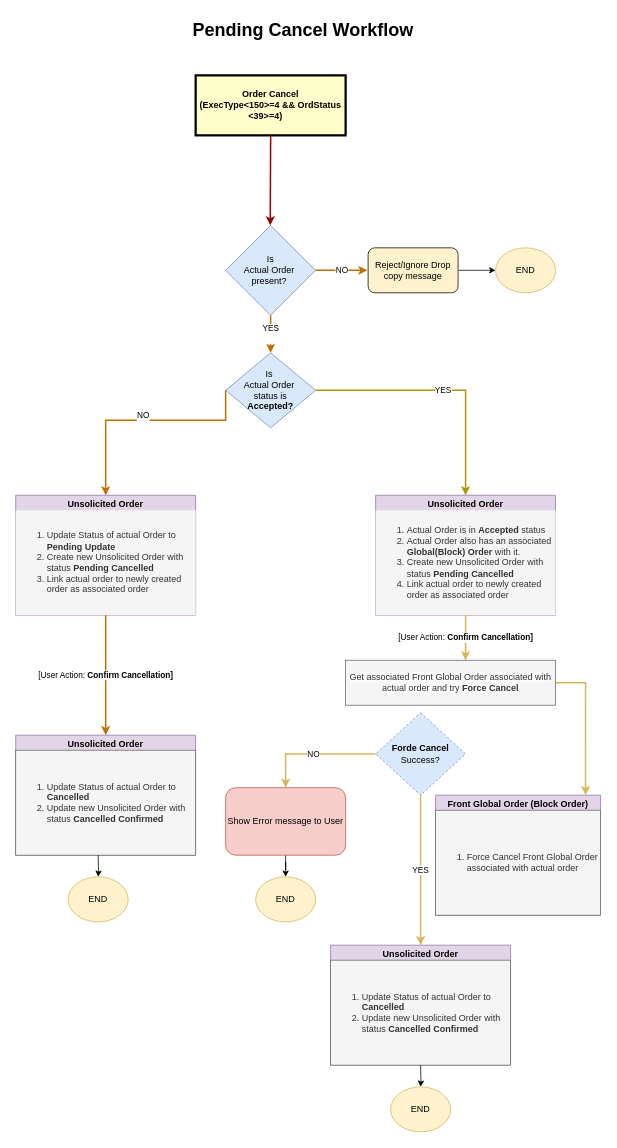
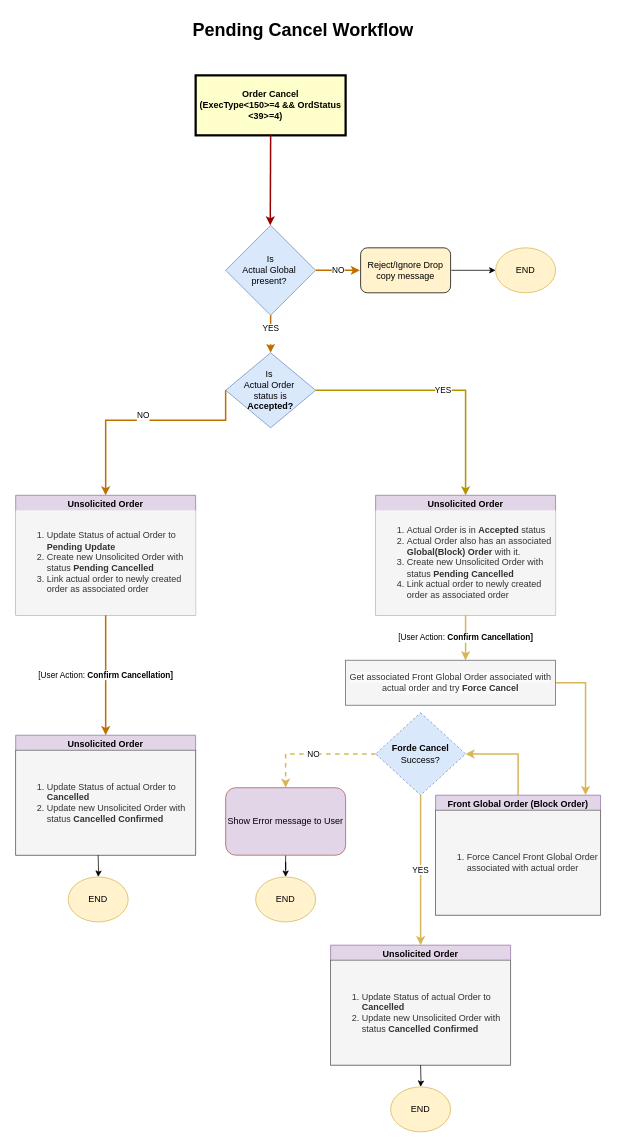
- <mxCell id="7" value="&lt;div&gt;Is&lt;/div&gt;Actual Order&amp;nbsp;&lt;div&gt;present?&amp;nbsp;&lt;/div&gt;" style="rhombus;whiteSpace=wrap;html=1;fillColor=#dae8fc;strokeColor=#6c8ebf;" parent="1" vertex="1"><mxGeometry x="300" y="300" width="120" height="120" as="geometry" /></mxCell>
+ <mxCell id="7" value="&lt;div&gt;Is&lt;/div&gt;Actual Global&amp;nbsp;&lt;div&gt;present?&amp;nbsp;&lt;/div&gt;" style="rhombus;whiteSpace=wrap;html=1;fillColor=#dae8fc;strokeColor=#6c8ebf;" parent="1" vertex="1"><mxGeometry x="300" y="300" width="120" height="120" as="geometry" /></mxCell>
- <mxCell id="8" value="Reject/Ignore Drop copy message" style="rounded=1;whiteSpace=wrap;html=1;fillColor=#fff2cc;strokeColor=default;perimeterSpacing=1;gradientColor=none;" parent="1" vertex="1"><mxGeometry x="490" y="330" width="120" height="60" as="geometry" /></mxCell>
+ <mxCell id="8" value="Reject/Ignore Drop copy message" style="rounded=1;whiteSpace=wrap;html=1;fillColor=#fff2cc;strokeColor=default;perimeterSpacing=1;gradientColor=none;" parent="1" vertex="1"><mxGeometry x="480" y="330" width="120" height="60" as="geometry" /></mxCell>
- <mxCell id="27" value="NO" style="edgeStyle=orthogonalEdgeStyle;rounded=0;orthogonalLoop=1;jettySize=auto;html=1;entryX=0.5;entryY=0;entryDx=0;entryDy=0;fillColor=#fff2cc;gradientColor=#ffd966;strokeColor=#d6b656;strokeWidth=2;" parent="1" source="28" target="30" edge="1"><mxGeometry relative="1" as="geometry"><Array as="points"><mxPoint x="380" y="1005" /></Array></mxGeometry></mxCell>
+ <mxCell id="27" value="NO" style="edgeStyle=orthogonalEdgeStyle;rounded=0;orthogonalLoop=1;jettySize=auto;html=1;entryX=0.5;entryY=0;entryDx=0;entryDy=0;fillColor=#fff2cc;gradientColor=#ffd966;strokeColor=#d6b656;strokeWidth=2;dashed=1;" parent="1" source="28" target="30" edge="1"><mxGeometry relative="1" as="geometry"><Array as="points"><mxPoint x="380" y="1005" /></Array></mxGeometry></mxCell>
+ <mxCell id="21" style="edgeStyle=orthogonalEdgeStyle;rounded=0;orthogonalLoop=1;jettySize=auto;html=1;entryX=1;entryY=0.5;entryDx=0;entryDy=0;fillColor=#fff2cc;gradientColor=#ffd966;strokeColor=#d6b656;strokeWidth=2;" parent="1" source="22" target="28" edge="1"><mxGeometry relative="1" as="geometry" /></mxCell>
- <mxCell id="30" value="Show Error message to User" style="rounded=1;whiteSpace=wrap;html=1;fillColor=#f8cecc;strokeColor=#b85450;" parent="1" vertex="1"><mxGeometry x="300" y="1050" width="160" height="90" as="geometry" /></mxCell>
+ <mxCell id="30" value="Show Error message to User" style="rounded=1;whiteSpace=wrap;html=1;fillColor=#e1d5e7;strokeColor=#b85450;" parent="1" vertex="1"><mxGeometry x="300" y="1050" width="160" height="90" as="geometry" /></mxCell>
